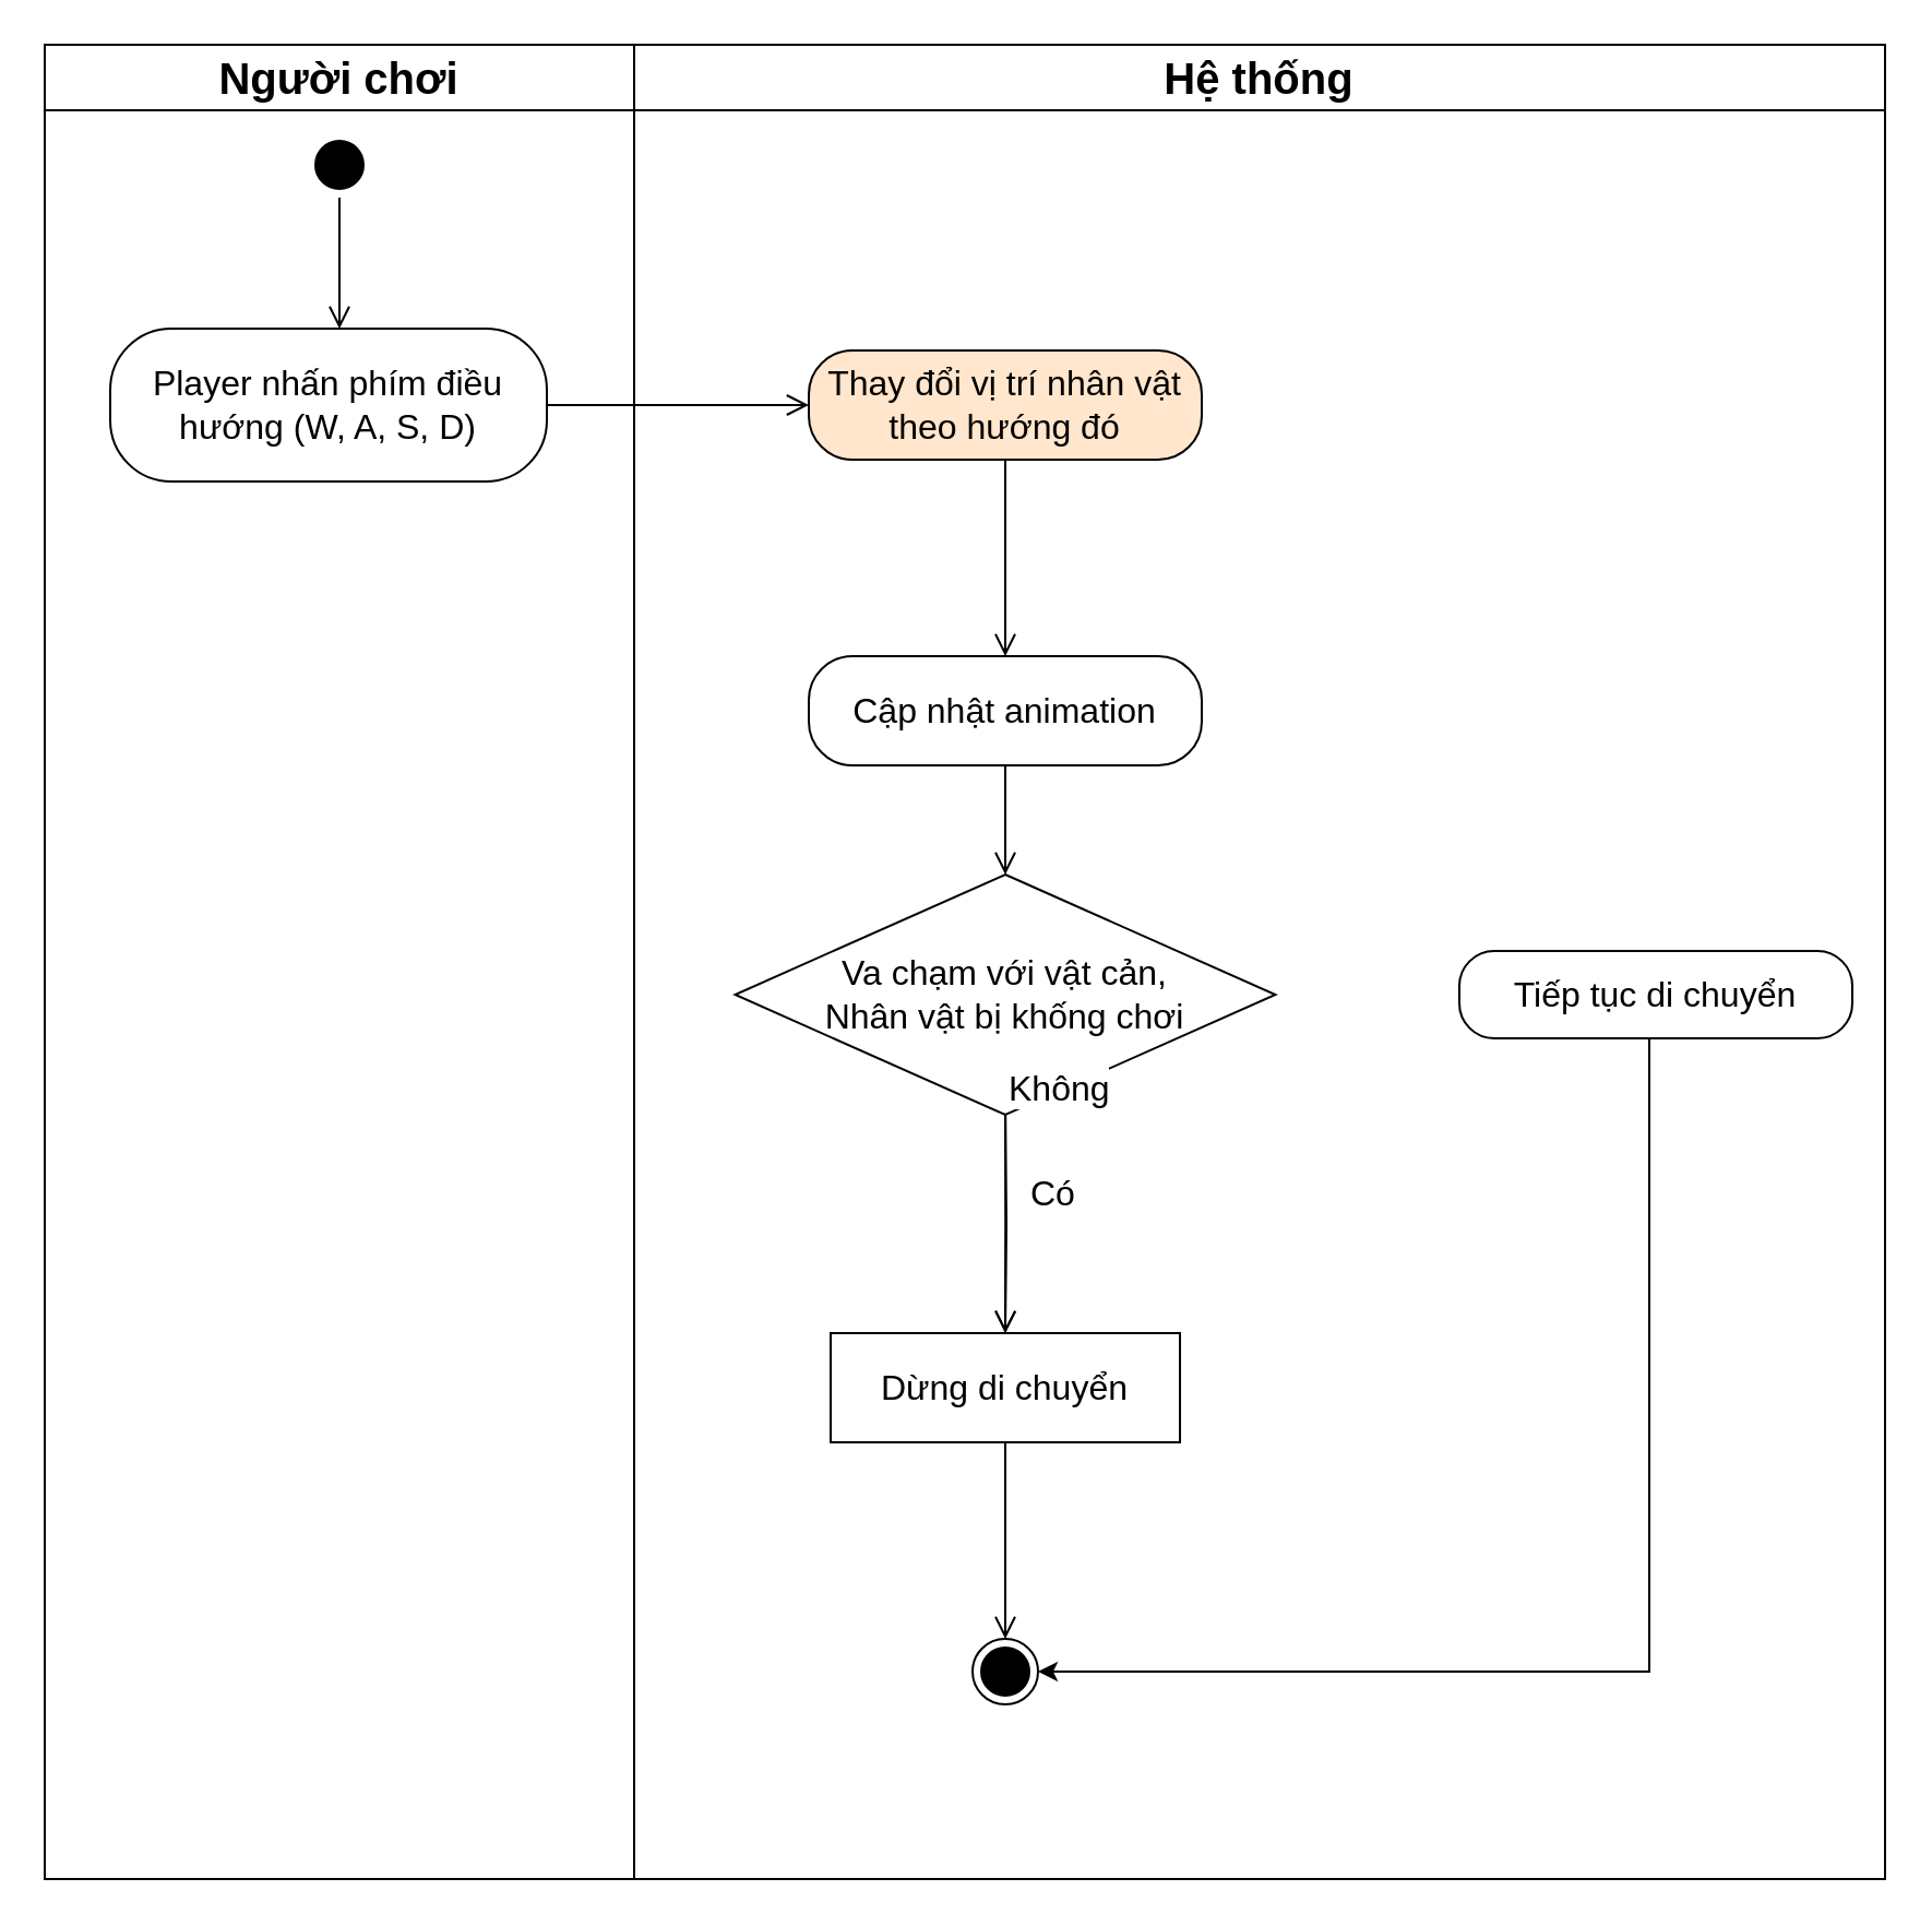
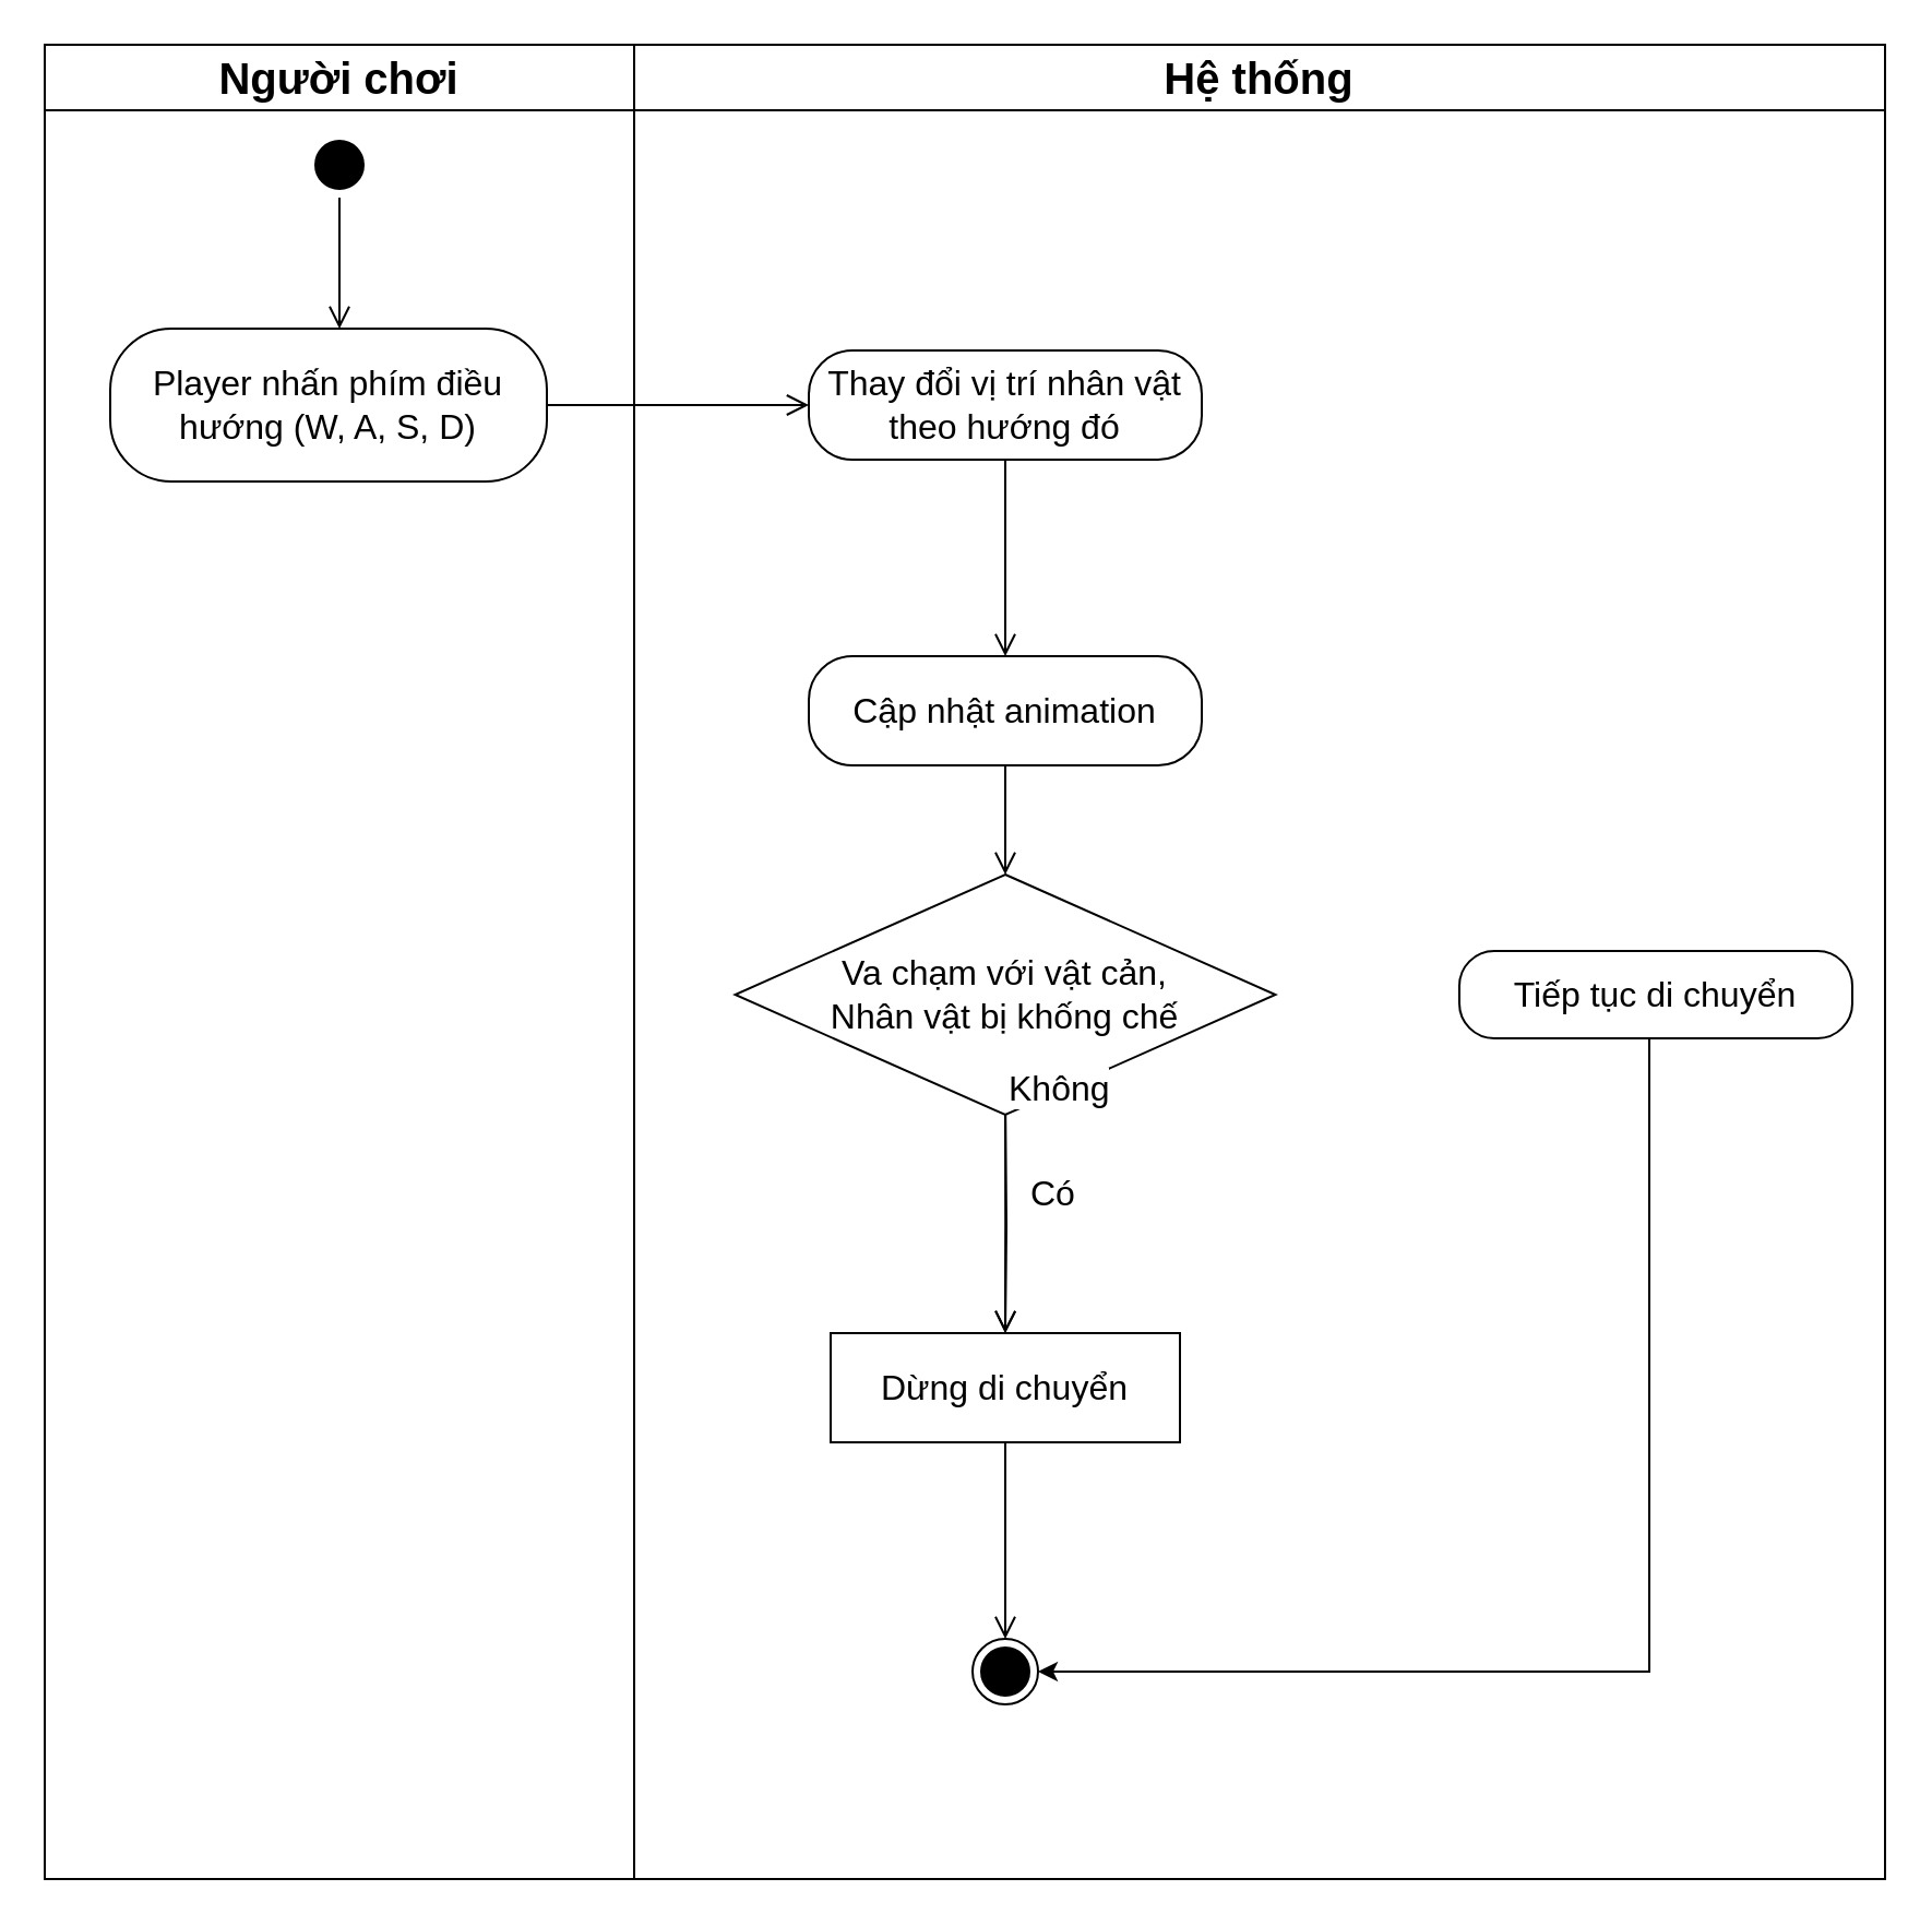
- <mxCell id="8" value="&lt;font style=&quot;font-size: 16px;&quot;&gt;Thay đổi vị trí nhân vật theo hướng đó&lt;/font&gt;" style="rounded=1;whiteSpace=wrap;html=1;arcSize=40;fontColor=#000000;fillColor=#ffe6cc;strokeColor=#000000;" vertex="1" parent="7"><mxGeometry x="80" y="140" width="180" height="50" as="geometry" /></mxCell>
+ <mxCell id="8" value="&lt;font style=&quot;font-size: 16px;&quot;&gt;Thay đổi vị trí nhân vật theo hướng đó&lt;/font&gt;" style="rounded=1;whiteSpace=wrap;html=1;arcSize=40;fontColor=#000000;fillColor=#ffffff;strokeColor=#000000;" vertex="1" parent="7"><mxGeometry x="80" y="140" width="180" height="50" as="geometry" /></mxCell>
- <mxCell id="10" value="&lt;font style=&quot;font-size: 16px;&quot;&gt;Va chạm với vật cản,&lt;/font&gt;&lt;div&gt;&lt;font style=&quot;font-size: 16px;&quot;&gt;Nhân vật bị khống chơi&lt;/font&gt;&lt;/div&gt;" style="rhombus;whiteSpace=wrap;html=1;fontColor=#000000;fillColor=#FFFFFF;strokeColor=#000000;" vertex="1" parent="7"><mxGeometry x="46.25" y="380" width="247.5" height="110" as="geometry" /></mxCell>
+ <mxCell id="10" value="&lt;font style=&quot;font-size: 16px;&quot;&gt;Va chạm với vật cản,&lt;/font&gt;&lt;div&gt;&lt;font style=&quot;font-size: 16px;&quot;&gt;Nhân vật bị khống chế&lt;/font&gt;&lt;/div&gt;" style="rhombus;whiteSpace=wrap;html=1;fontColor=#000000;fillColor=#FFFFFF;strokeColor=#000000;" vertex="1" parent="7"><mxGeometry x="46.25" y="380" width="247.5" height="110" as="geometry" /></mxCell>
